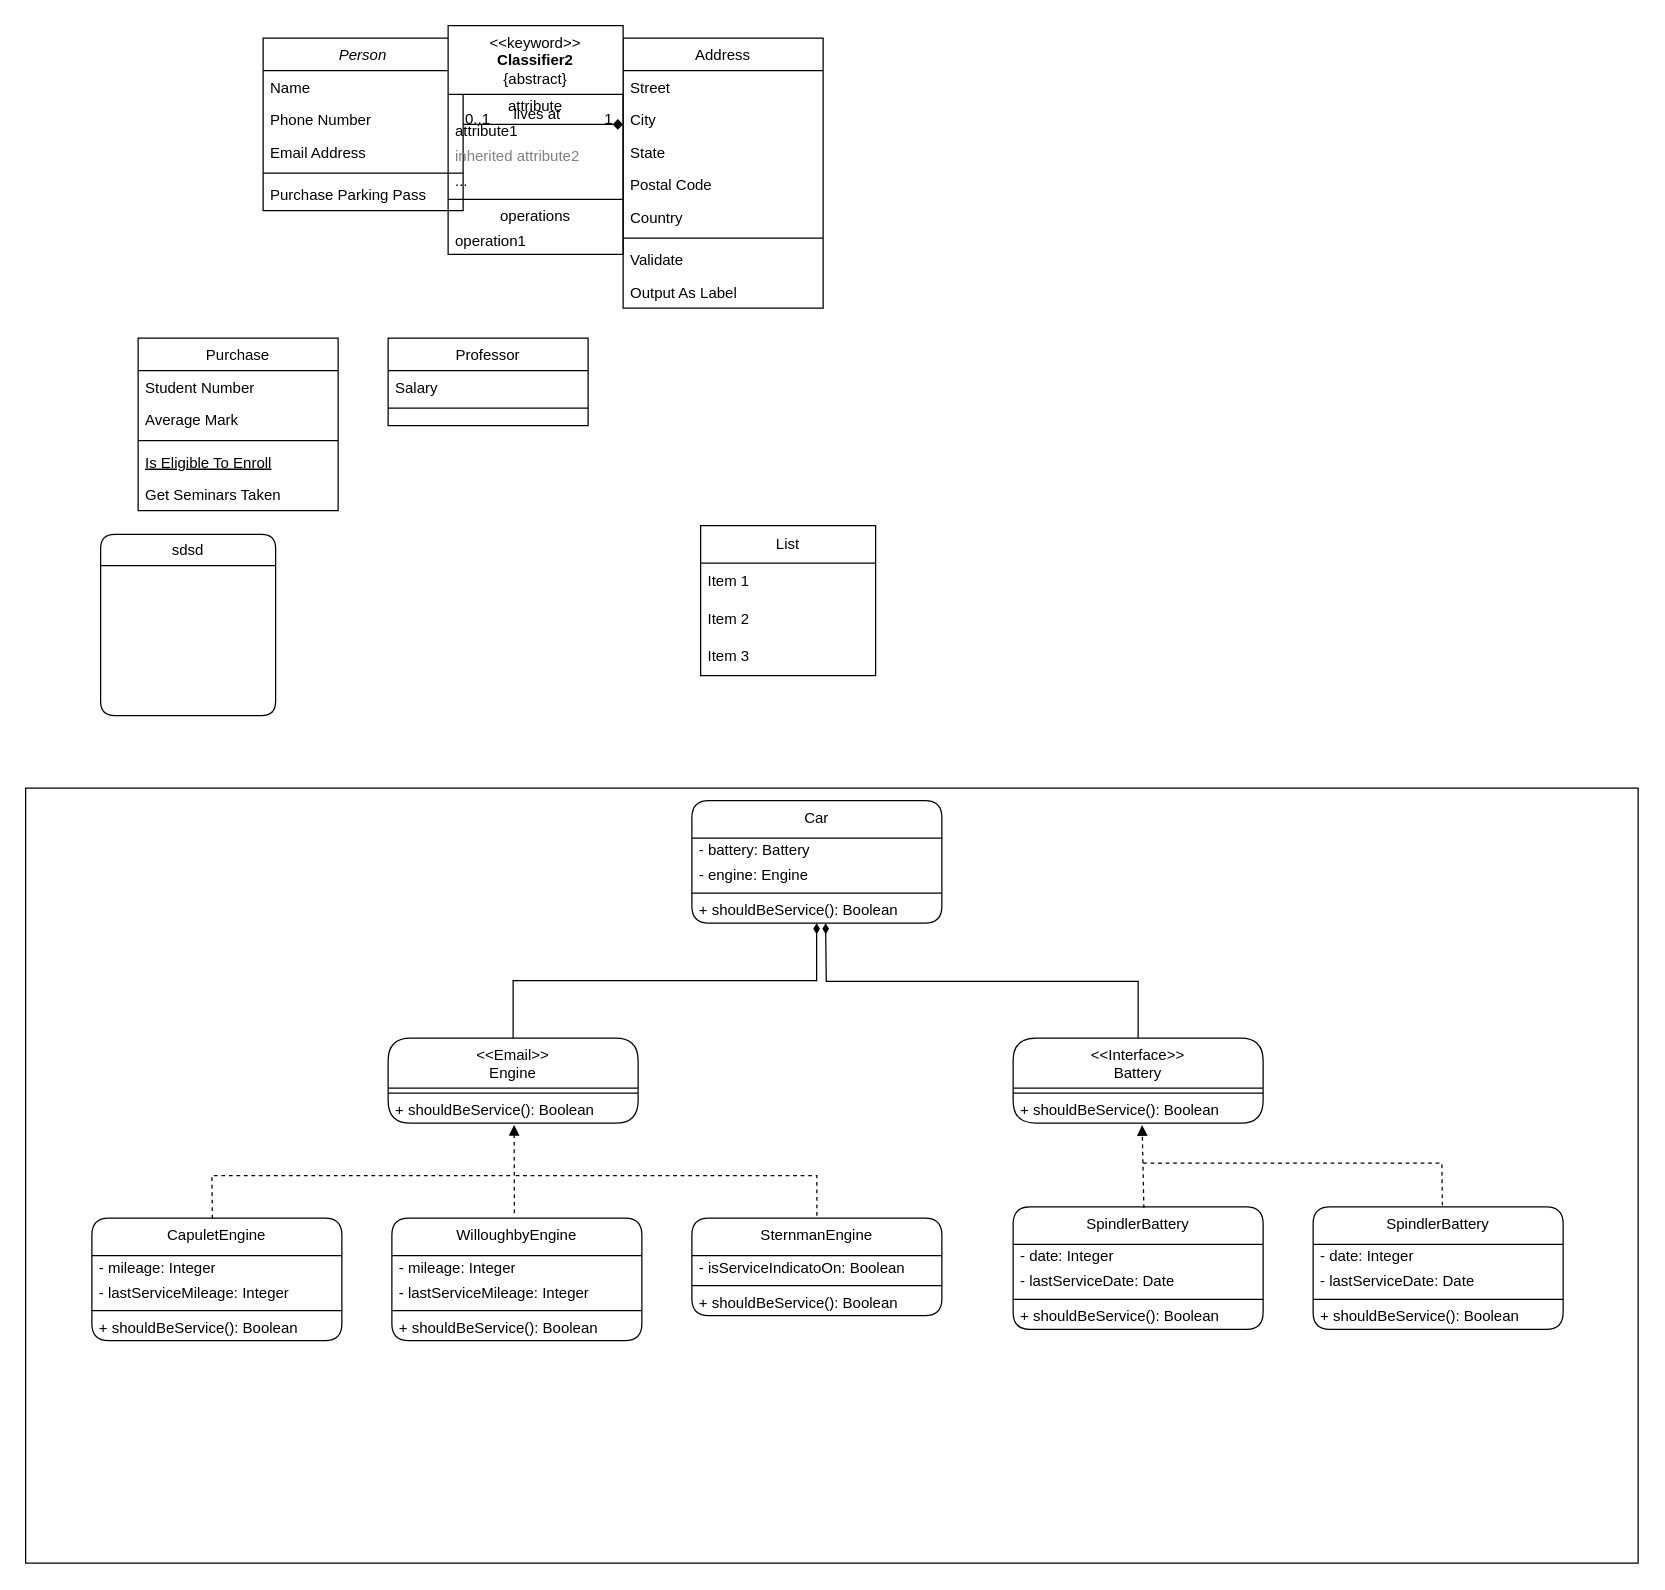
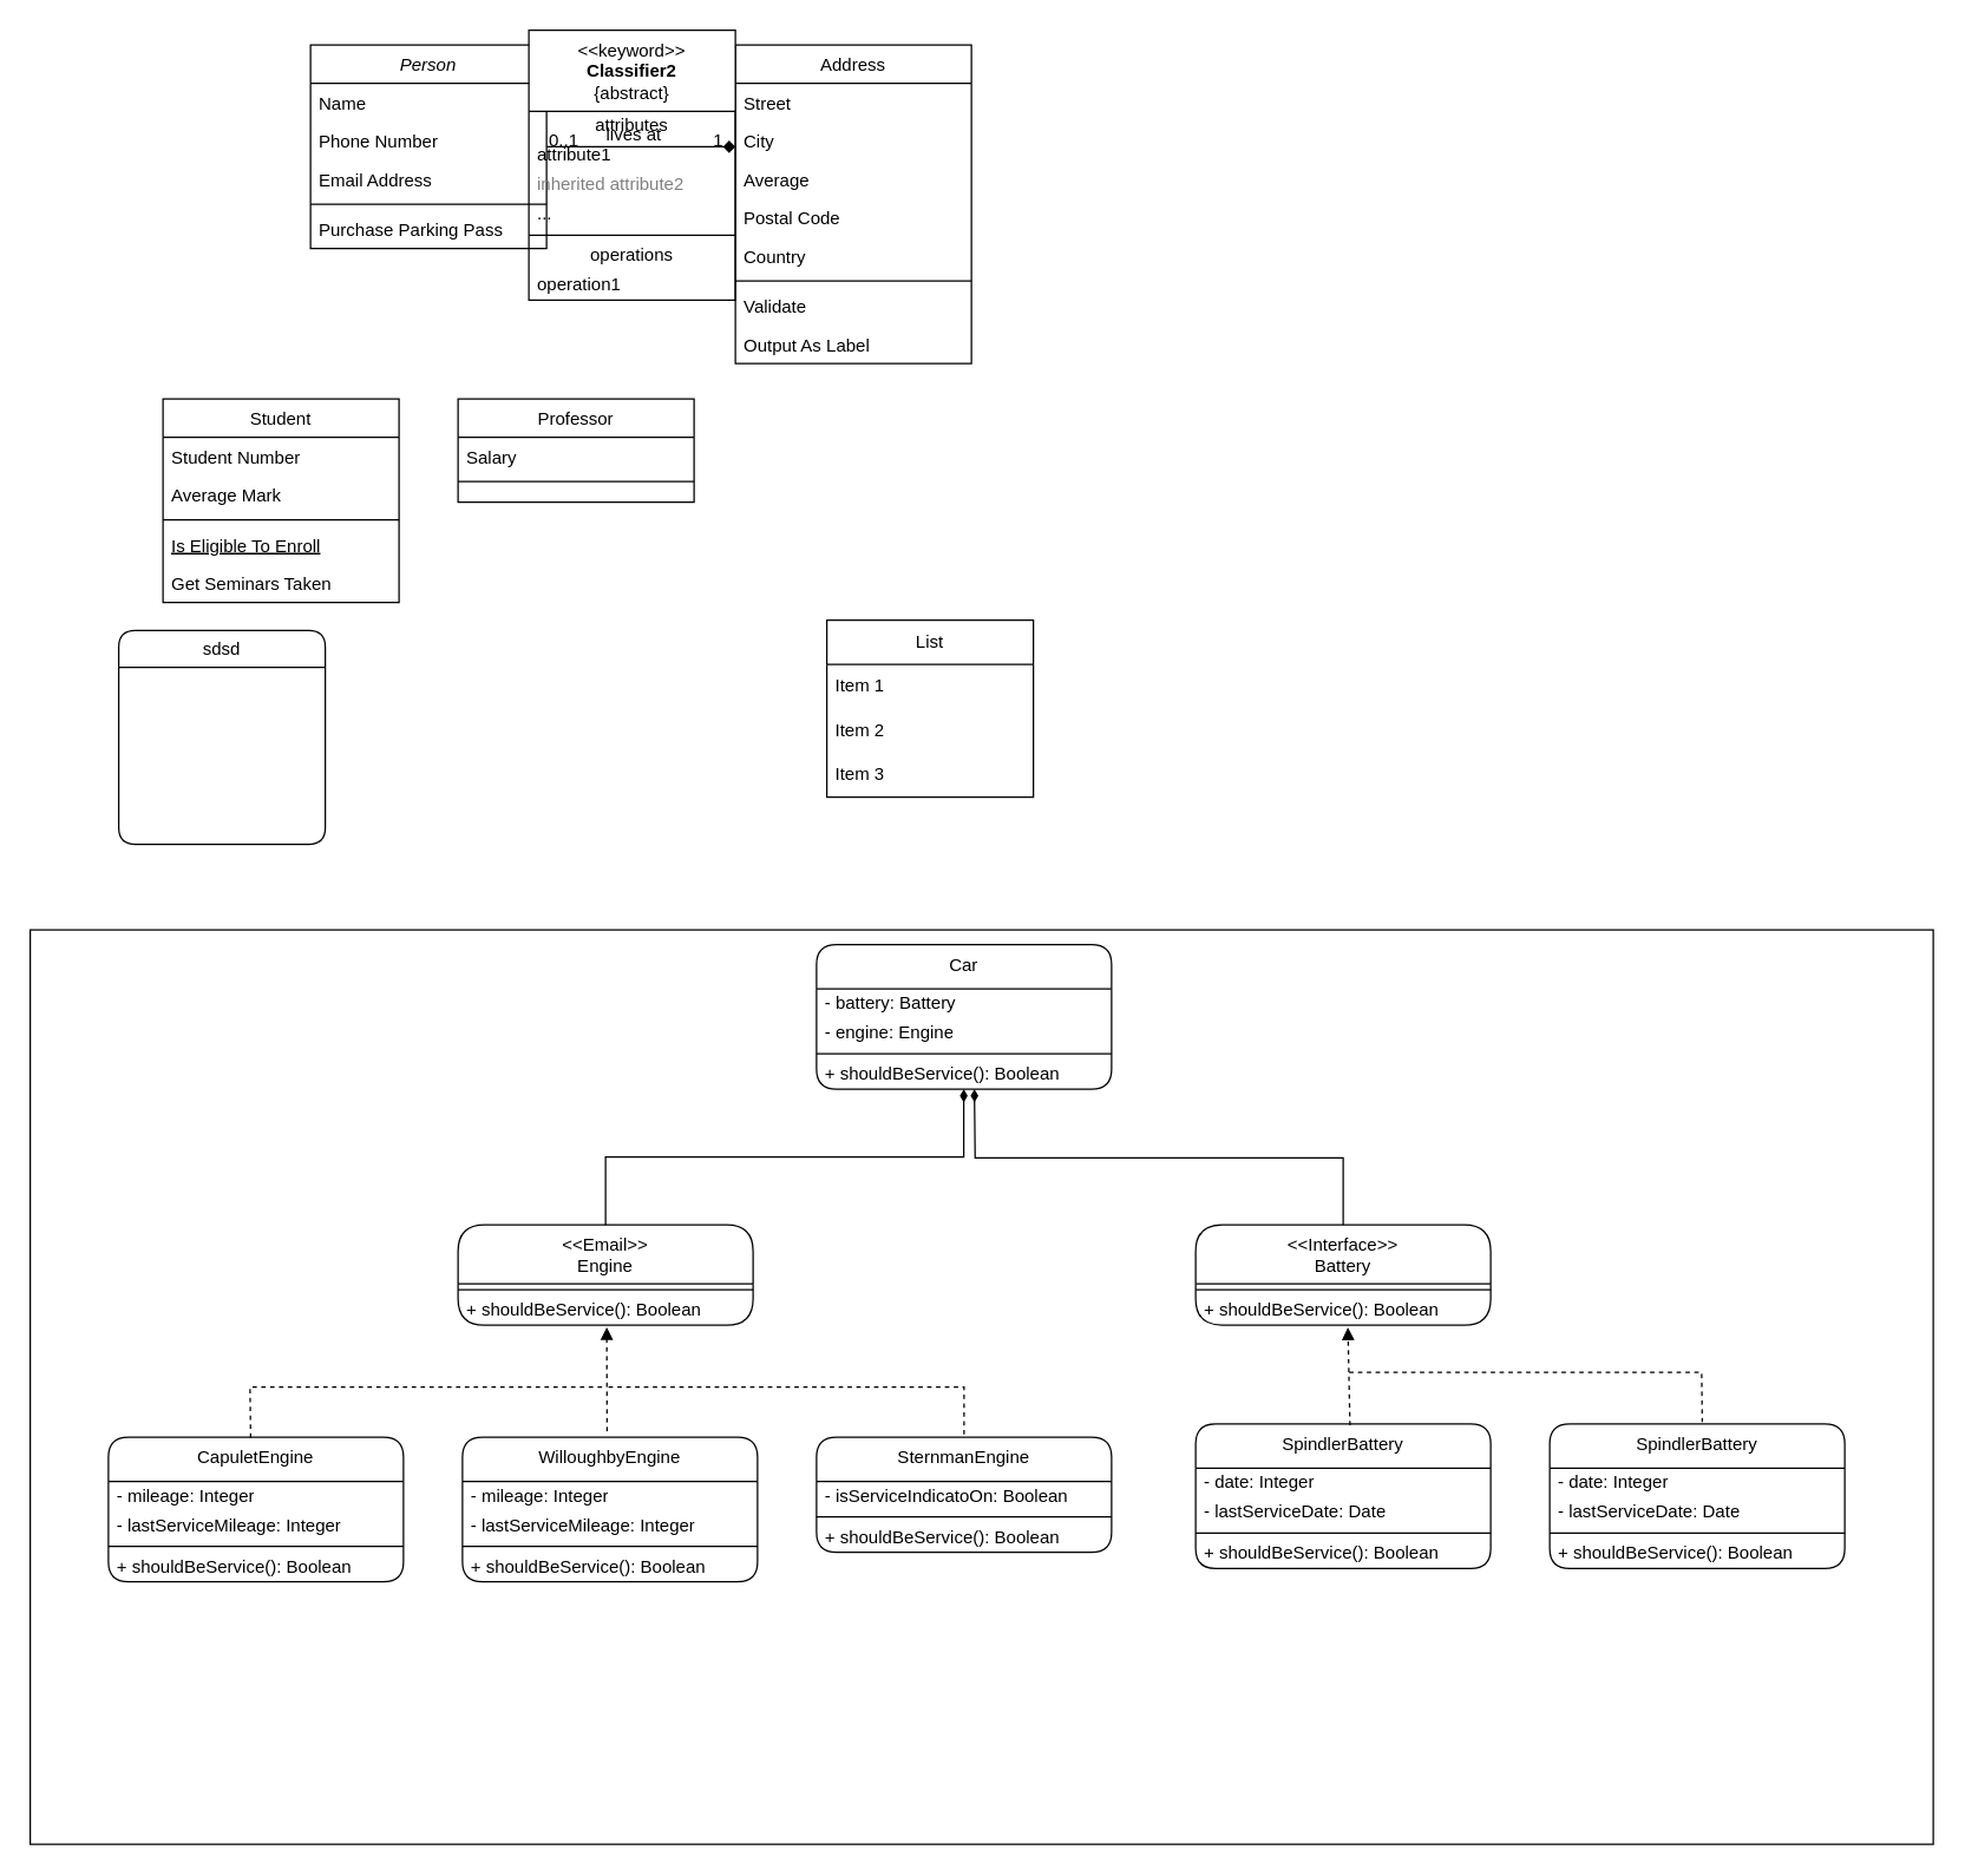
- <mxCell id="50" value="attribute" style="text;html=1;strokeColor=none;fillColor=none;align=center;verticalAlign=middle;spacingLeft=4;spacingRight=4;overflow=hidden;rotatable=0;points=[[0,0.5],[1,0.5]];portConstraint=eastwest;whiteSpace=wrap;" parent="49" vertex="1"><mxGeometry y="55" width="140" height="20" as="geometry" /></mxCell>
+ <mxCell id="50" value="attributes" style="text;html=1;strokeColor=none;fillColor=none;align=center;verticalAlign=middle;spacingLeft=4;spacingRight=4;overflow=hidden;rotatable=0;points=[[0,0.5],[1,0.5]];portConstraint=eastwest;whiteSpace=wrap;" parent="49" vertex="1"><mxGeometry y="55" width="140" height="20" as="geometry" /></mxCell>
- <mxCell id="21" value="State" style="text;align=left;verticalAlign=top;spacingLeft=4;spacingRight=4;overflow=hidden;rotatable=0;points=[[0,0.5],[1,0.5]];portConstraint=eastwest;rounded=0;shadow=0;html=0;" parent="18" vertex="1"><mxGeometry y="78" width="160" height="26" as="geometry" /></mxCell>
+ <mxCell id="21" value="Average" style="text;align=left;verticalAlign=top;spacingLeft=4;spacingRight=4;overflow=hidden;rotatable=0;points=[[0,0.5],[1,0.5]];portConstraint=eastwest;rounded=0;shadow=0;html=0;" parent="18" vertex="1"><mxGeometry y="78" width="160" height="26" as="geometry" /></mxCell>
- <mxCell id="9" value="Purchase" style="swimlane;fontStyle=0;align=center;verticalAlign=top;childLayout=stackLayout;horizontal=1;startSize=26;horizontalStack=0;resizeParent=1;resizeLast=0;collapsible=1;marginBottom=0;rounded=0;shadow=0;strokeWidth=1;" parent="1" vertex="1"><mxGeometry x="110" y="270" width="160" height="138" as="geometry"><mxRectangle x="130" y="380" width="160" height="26" as="alternateBounds" /></mxGeometry></mxCell>
+ <mxCell id="9" value="Student" style="swimlane;fontStyle=0;align=center;verticalAlign=top;childLayout=stackLayout;horizontal=1;startSize=26;horizontalStack=0;resizeParent=1;resizeLast=0;collapsible=1;marginBottom=0;rounded=0;shadow=0;strokeWidth=1;" parent="1" vertex="1"><mxGeometry x="110" y="270" width="160" height="138" as="geometry"><mxRectangle x="130" y="380" width="160" height="26" as="alternateBounds" /></mxGeometry></mxCell>
